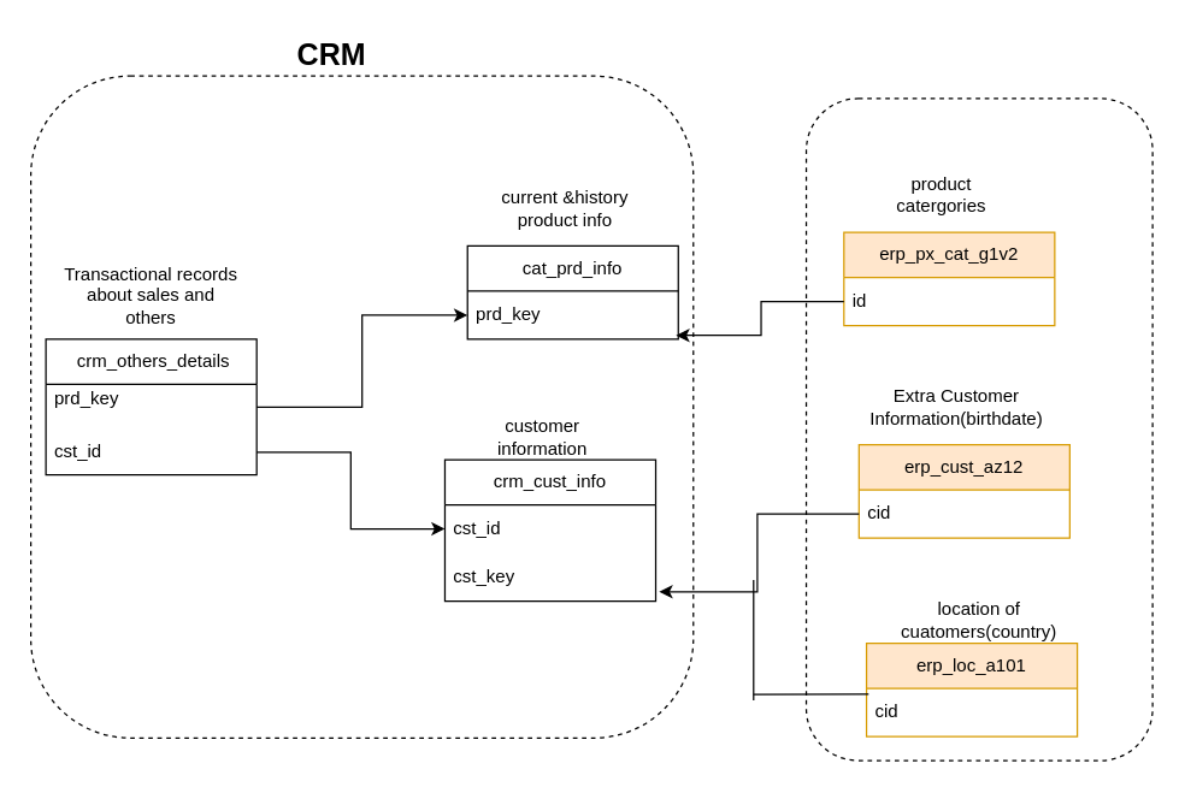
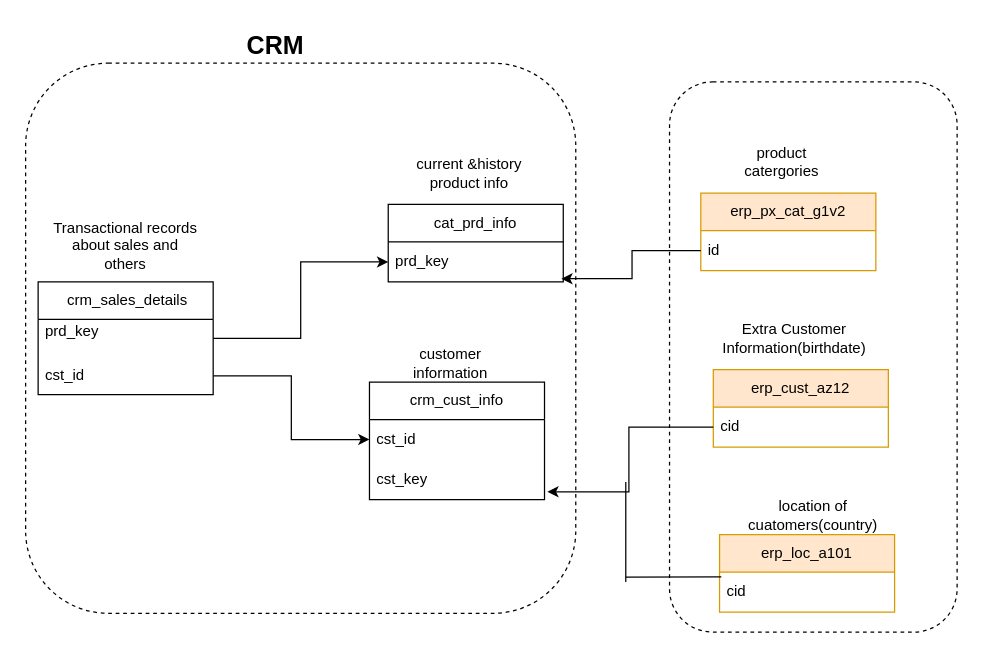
- <mxCell id="11" value="&lt;div&gt;&amp;nbsp;crm_others_details&lt;/div&gt;" style="swimlane;fontStyle=0;childLayout=stackLayout;horizontal=1;startSize=30;horizontalStack=0;resizeParent=1;resizeParentMax=0;resizeLast=0;collapsible=1;marginBottom=0;whiteSpace=wrap;html=1;" parent="1" vertex="1"><mxGeometry x="30" y="225" width="140" height="90" as="geometry"><mxRectangle x="370" y="240" width="120" height="30" as="alternateBounds" /></mxGeometry></mxCell>
+ <mxCell id="11" value="&lt;div&gt;&amp;nbsp;crm_sales_details&lt;/div&gt;" style="swimlane;fontStyle=0;childLayout=stackLayout;horizontal=1;startSize=30;horizontalStack=0;resizeParent=1;resizeParentMax=0;resizeLast=0;collapsible=1;marginBottom=0;whiteSpace=wrap;html=1;" parent="1" vertex="1"><mxGeometry x="30" y="225" width="140" height="90" as="geometry"><mxRectangle x="370" y="240" width="120" height="30" as="alternateBounds" /></mxGeometry></mxCell>
